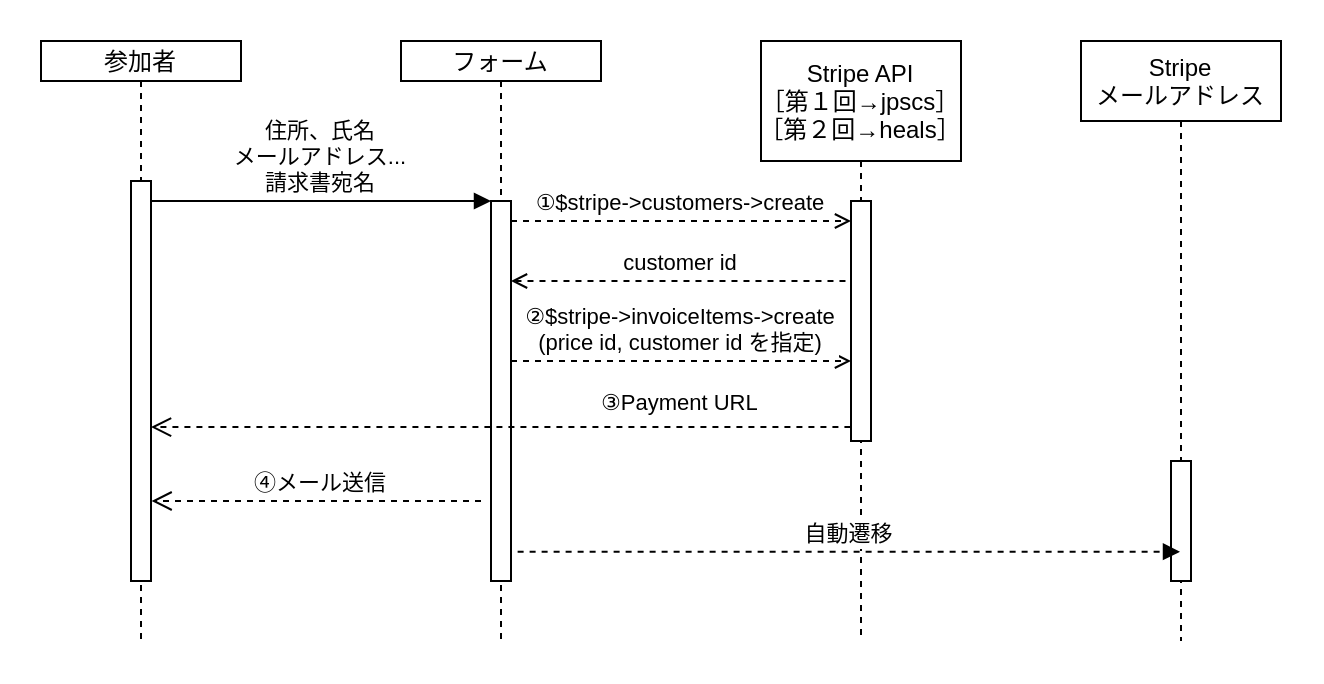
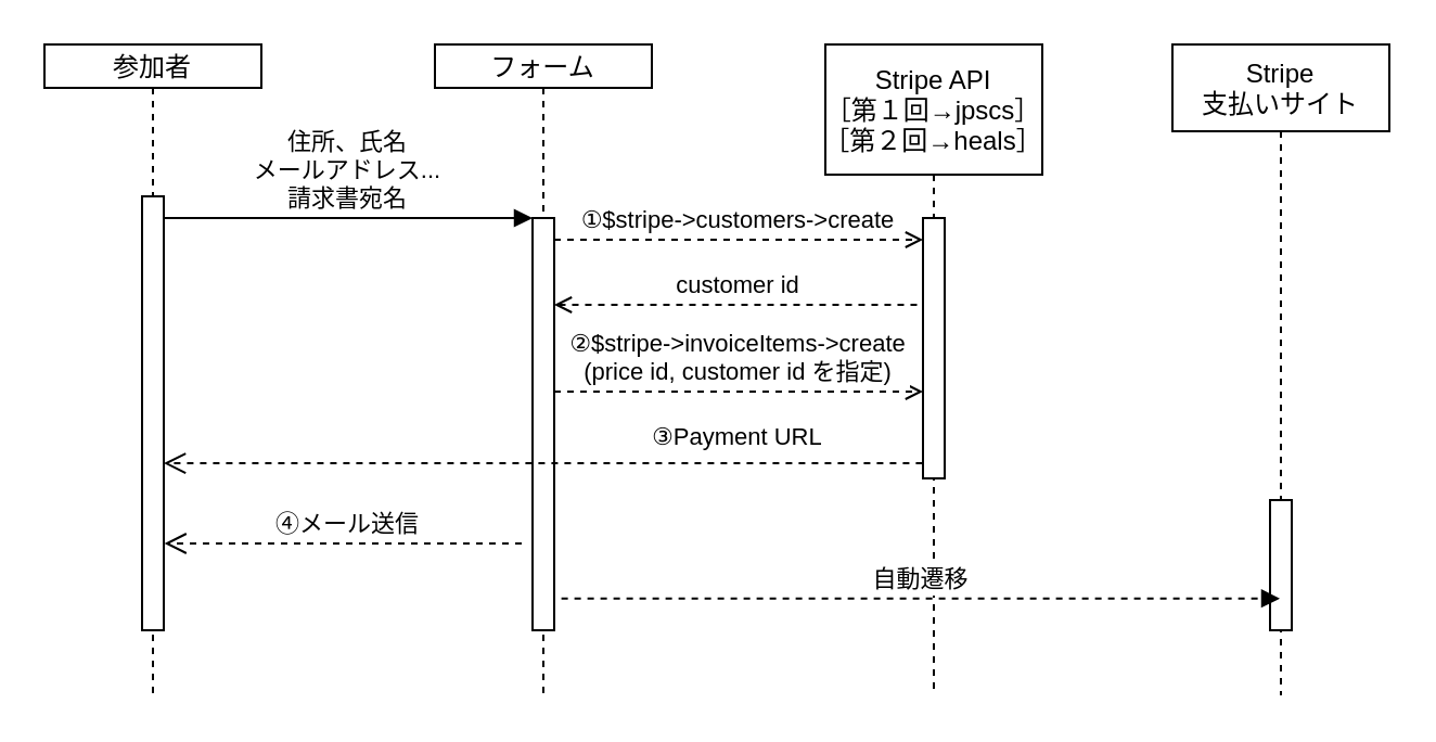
- <mxCell id="12" value="Stripe&#10;メールアドレス" style="shape=umlLifeline;perimeter=lifelinePerimeter;container=1;collapsible=0;recursiveResize=0;rounded=0;shadow=0;strokeWidth=1;size=40;" vertex="1" parent="1"><mxGeometry x="540" y="20" width="100" height="300" as="geometry" /></mxCell>
+ <mxCell id="12" value="Stripe&#10;支払いサイト" style="shape=umlLifeline;perimeter=lifelinePerimeter;container=1;collapsible=0;recursiveResize=0;rounded=0;shadow=0;strokeWidth=1;size=40;" vertex="1" parent="1"><mxGeometry x="540" y="20" width="100" height="300" as="geometry" /></mxCell>
